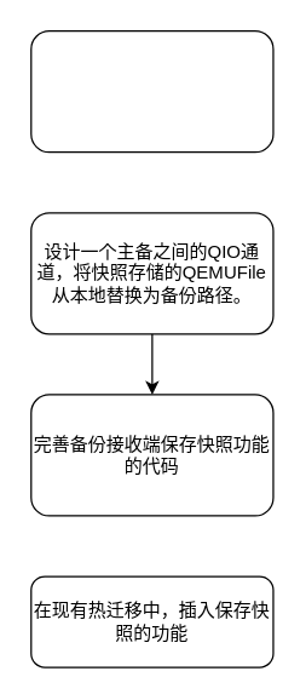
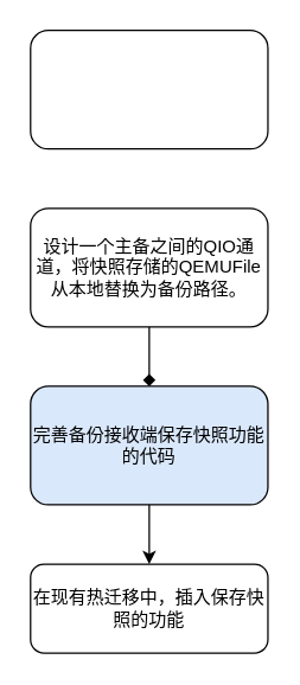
- <mxCell id="2" style="edgeStyle=orthogonalEdgeStyle;rounded=0;orthogonalLoop=1;jettySize=auto;html=1;exitX=0.5;exitY=1;exitDx=0;exitDy=0;entryX=0.5;entryY=0;entryDx=0;entryDy=0;" edge="1" parent="1" source="3" target="5"><mxGeometry relative="1" as="geometry" /></mxCell>
+ <mxCell id="2" style="edgeStyle=orthogonalEdgeStyle;rounded=0;orthogonalLoop=1;jettySize=auto;html=1;exitX=0.5;exitY=1;exitDx=0;exitDy=0;entryX=0.5;entryY=0;entryDx=0;entryDy=0;endArrow=diamond;" edge="1" parent="1" source="3" target="5"><mxGeometry relative="1" as="geometry" /></mxCell>
- <mxCell id="5" value="完善备份接收端保存快照功能的代码" style="rounded=1;whiteSpace=wrap;html=1;" vertex="1" parent="1"><mxGeometry x="20" y="260" width="160" height="80" as="geometry" /></mxCell>
+ <mxCell id="5" value="完善备份接收端保存快照功能的代码" style="rounded=1;whiteSpace=wrap;html=1;fillColor=#dae8fc;" vertex="1" parent="1"><mxGeometry x="20" y="260" width="160" height="80" as="geometry" /></mxCell>
+ <mxCell id="4" style="edgeStyle=orthogonalEdgeStyle;rounded=0;orthogonalLoop=1;jettySize=auto;html=1;exitX=0.5;exitY=1;exitDx=0;exitDy=0;entryX=0.5;entryY=0;entryDx=0;entryDy=0;" edge="1" parent="1" source="5" target="7"><mxGeometry relative="1" as="geometry" /></mxCell>
